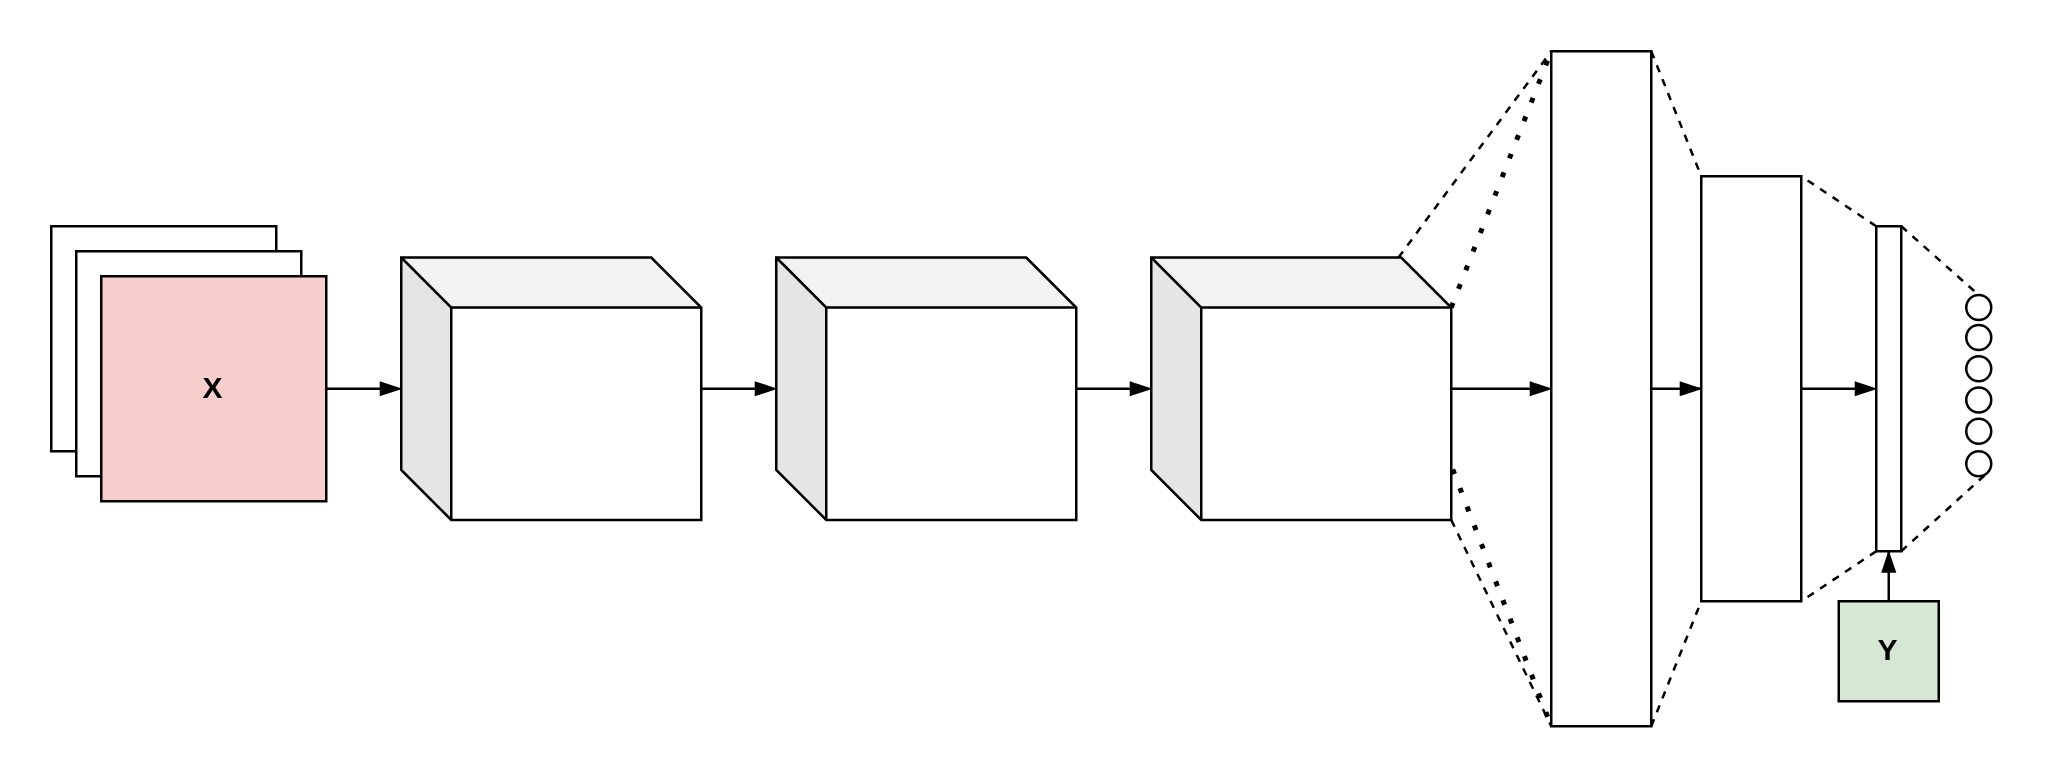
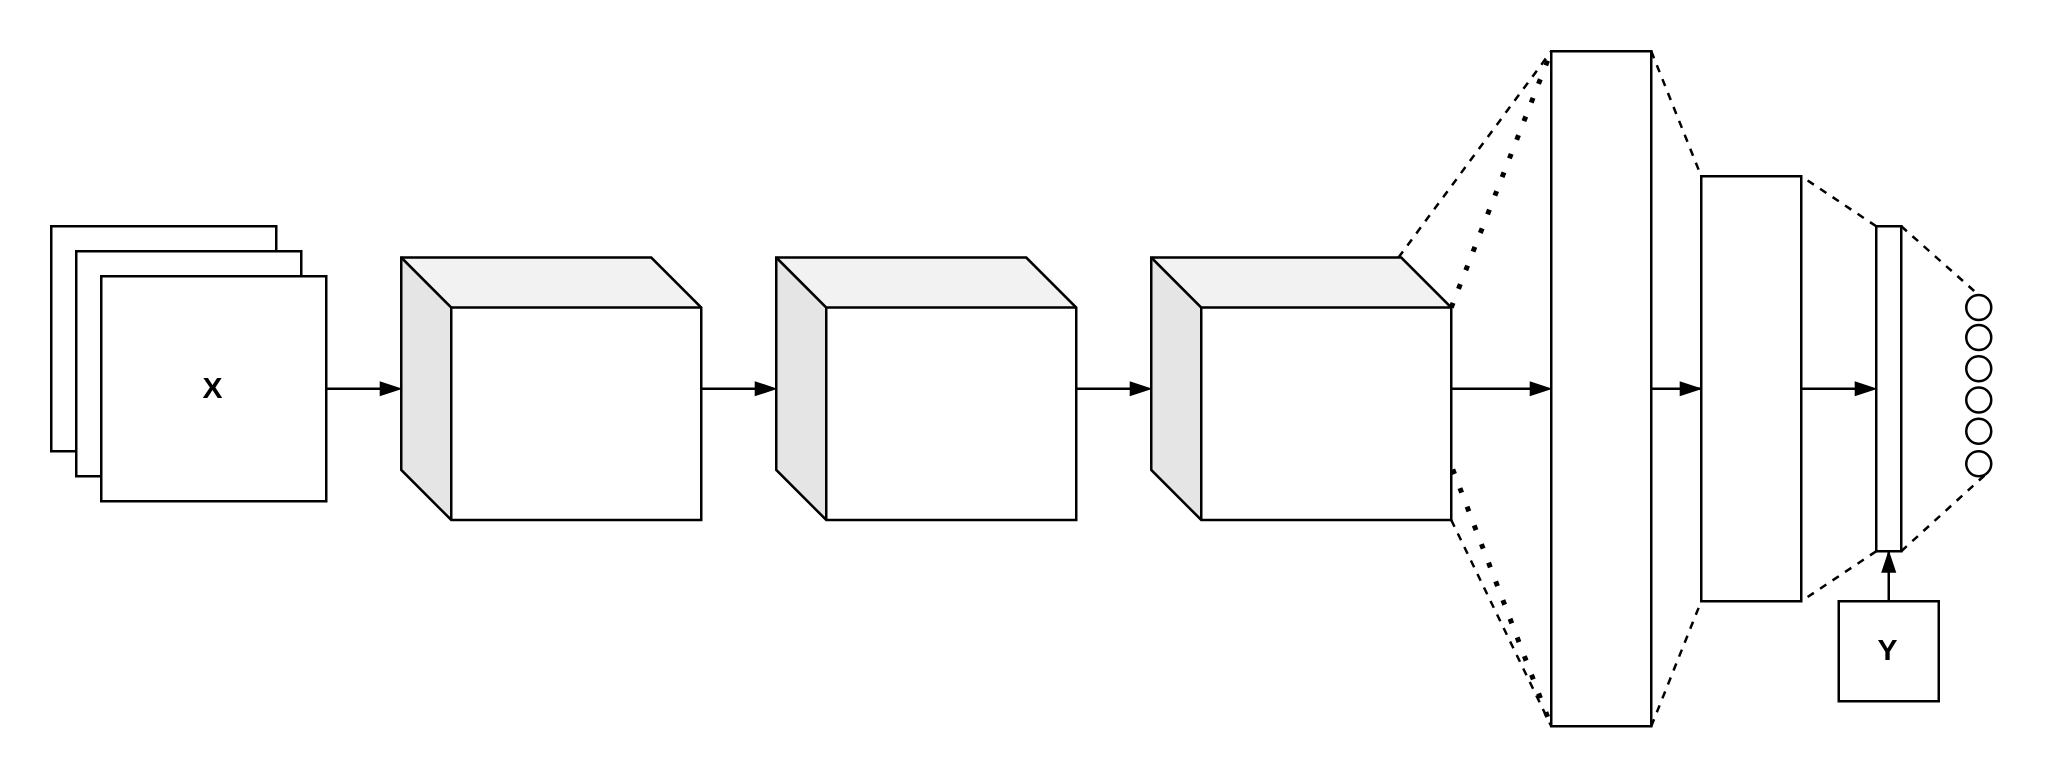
- <mxCell id="7" value="&lt;b&gt;X&lt;/b&gt;" style="rounded=0;whiteSpace=wrap;html=1;fillColor=#f8cecc;" vertex="1" parent="1"><mxGeometry x="40" y="110" width="90" height="90" as="geometry" /></mxCell>
+ <mxCell id="7" value="&lt;b&gt;X&lt;/b&gt;" style="rounded=0;whiteSpace=wrap;html=1;" vertex="1" parent="1"><mxGeometry x="40" y="110" width="90" height="90" as="geometry" /></mxCell>
- <mxCell id="16" value="&lt;b&gt;Y&lt;/b&gt;" style="whiteSpace=wrap;html=1;aspect=fixed;direction=south;fillColor=#d5e8d4;" vertex="1" parent="1"><mxGeometry x="735" y="240" width="40" height="40" as="geometry" /></mxCell>
+ <mxCell id="16" value="&lt;b&gt;Y&lt;/b&gt;" style="whiteSpace=wrap;html=1;aspect=fixed;direction=south;" vertex="1" parent="1"><mxGeometry x="735" y="240" width="40" height="40" as="geometry" /></mxCell>
